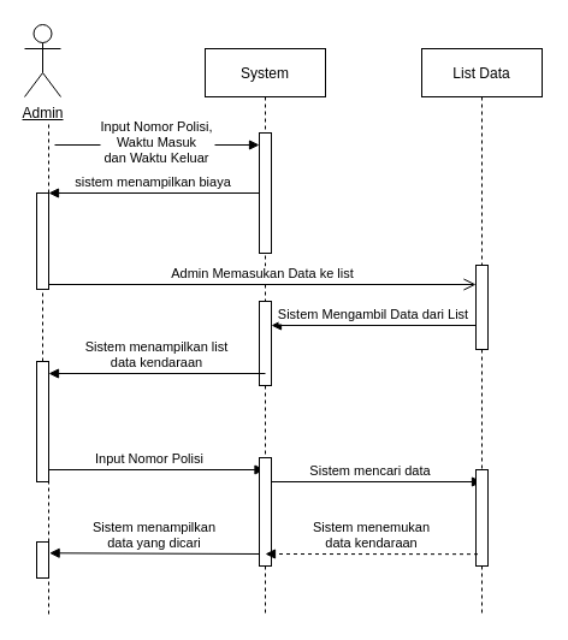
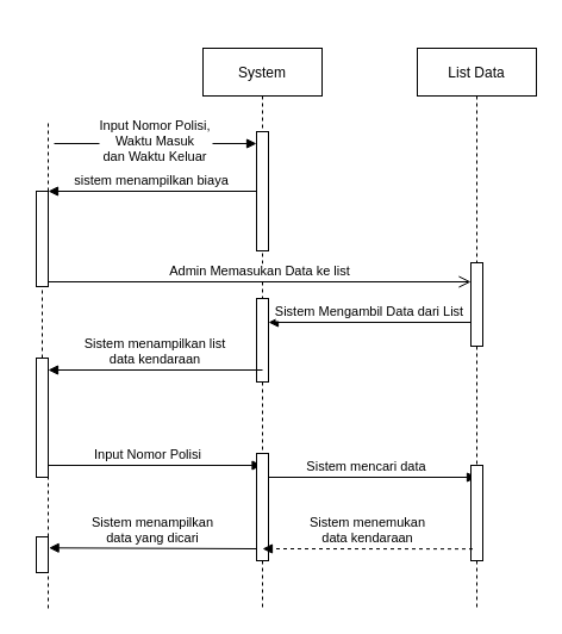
- <mxCell id="16" value="Admin" style="shape=umlActor;verticalLabelPosition=bottom;verticalAlign=top;html=1;outlineConnect=0;fontStyle=4" vertex="1" parent="1"><mxGeometry x="20" y="20" width="30" height="60" as="geometry" /></mxCell>
